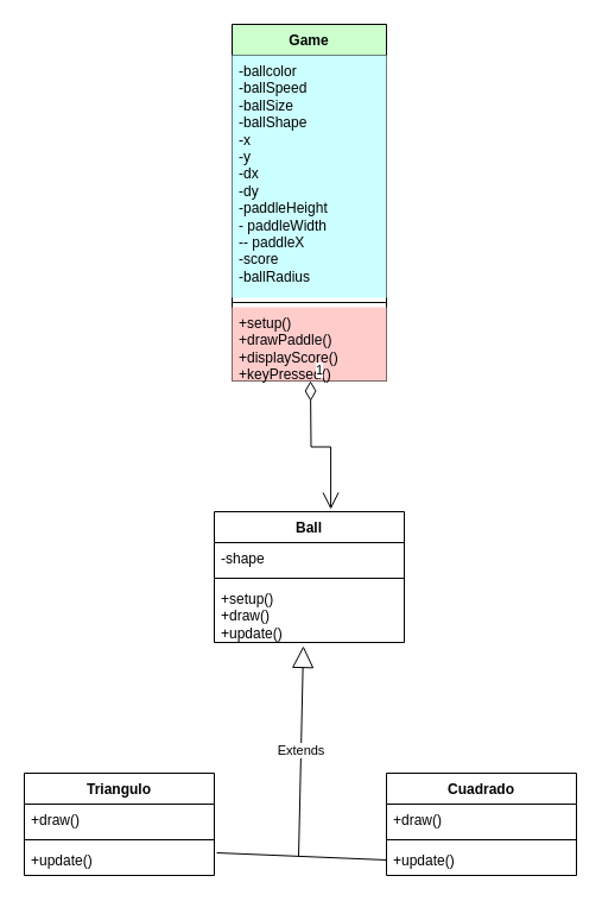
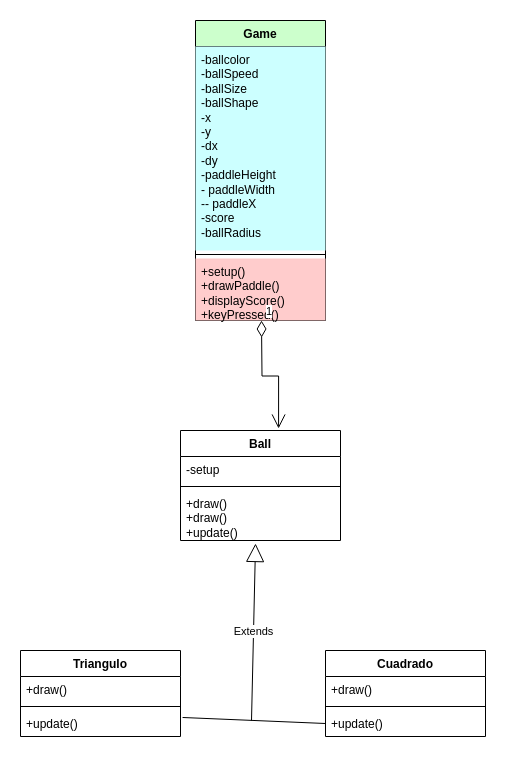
- <mxCell id="8" value="-shape" style="text;strokeColor=none;fillColor=none;align=left;verticalAlign=top;spacingLeft=4;spacingRight=4;overflow=hidden;rotatable=0;points=[[0,0.5],[1,0.5]];portConstraint=eastwest;whiteSpace=wrap;html=1;" vertex="1" parent="7"><mxGeometry y="26" width="160" height="26" as="geometry" /></mxCell>
+ <mxCell id="8" value="-setup" style="text;strokeColor=none;fillColor=none;align=left;verticalAlign=top;spacingLeft=4;spacingRight=4;overflow=hidden;rotatable=0;points=[[0,0.5],[1,0.5]];portConstraint=eastwest;whiteSpace=wrap;html=1;" vertex="1" parent="7"><mxGeometry y="26" width="160" height="26" as="geometry" /></mxCell>
- <mxCell id="10" value="+setup()&lt;br&gt;+draw()&lt;br&gt;+update()" style="text;strokeColor=none;fillColor=none;align=left;verticalAlign=top;spacingLeft=4;spacingRight=4;overflow=hidden;rotatable=0;points=[[0,0.5],[1,0.5]];portConstraint=eastwest;whiteSpace=wrap;html=1;" vertex="1" parent="7"><mxGeometry y="60" width="160" height="50" as="geometry" /></mxCell>
+ <mxCell id="10" value="+draw()&lt;br&gt;+draw()&lt;br&gt;+update()" style="text;strokeColor=none;fillColor=none;align=left;verticalAlign=top;spacingLeft=4;spacingRight=4;overflow=hidden;rotatable=0;points=[[0,0.5],[1,0.5]];portConstraint=eastwest;whiteSpace=wrap;html=1;" vertex="1" parent="7"><mxGeometry y="60" width="160" height="50" as="geometry" /></mxCell>
